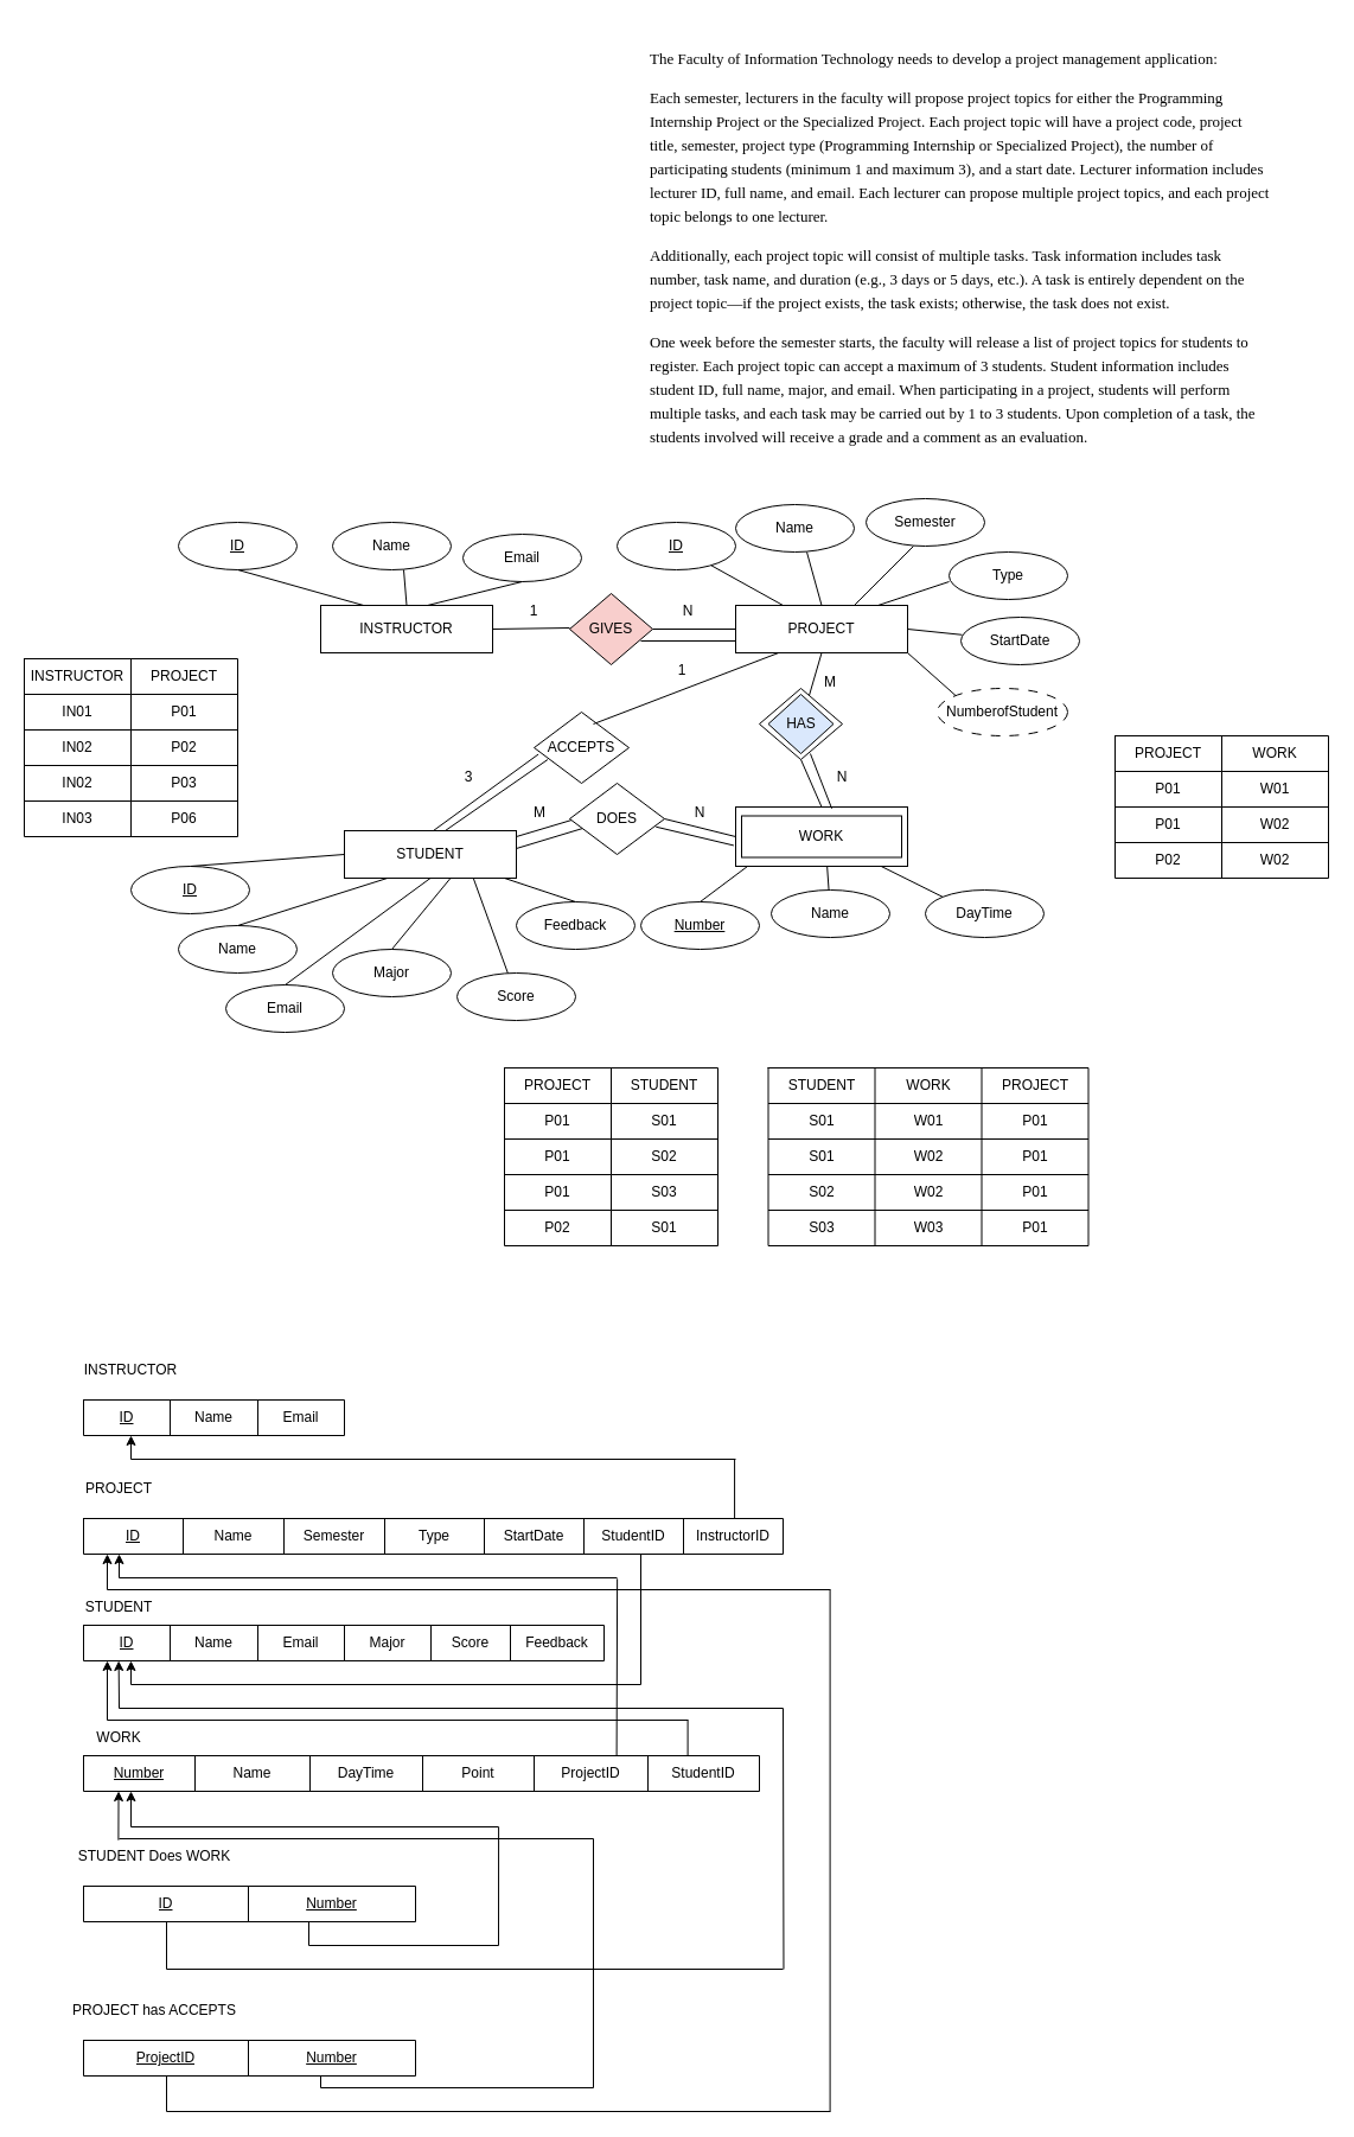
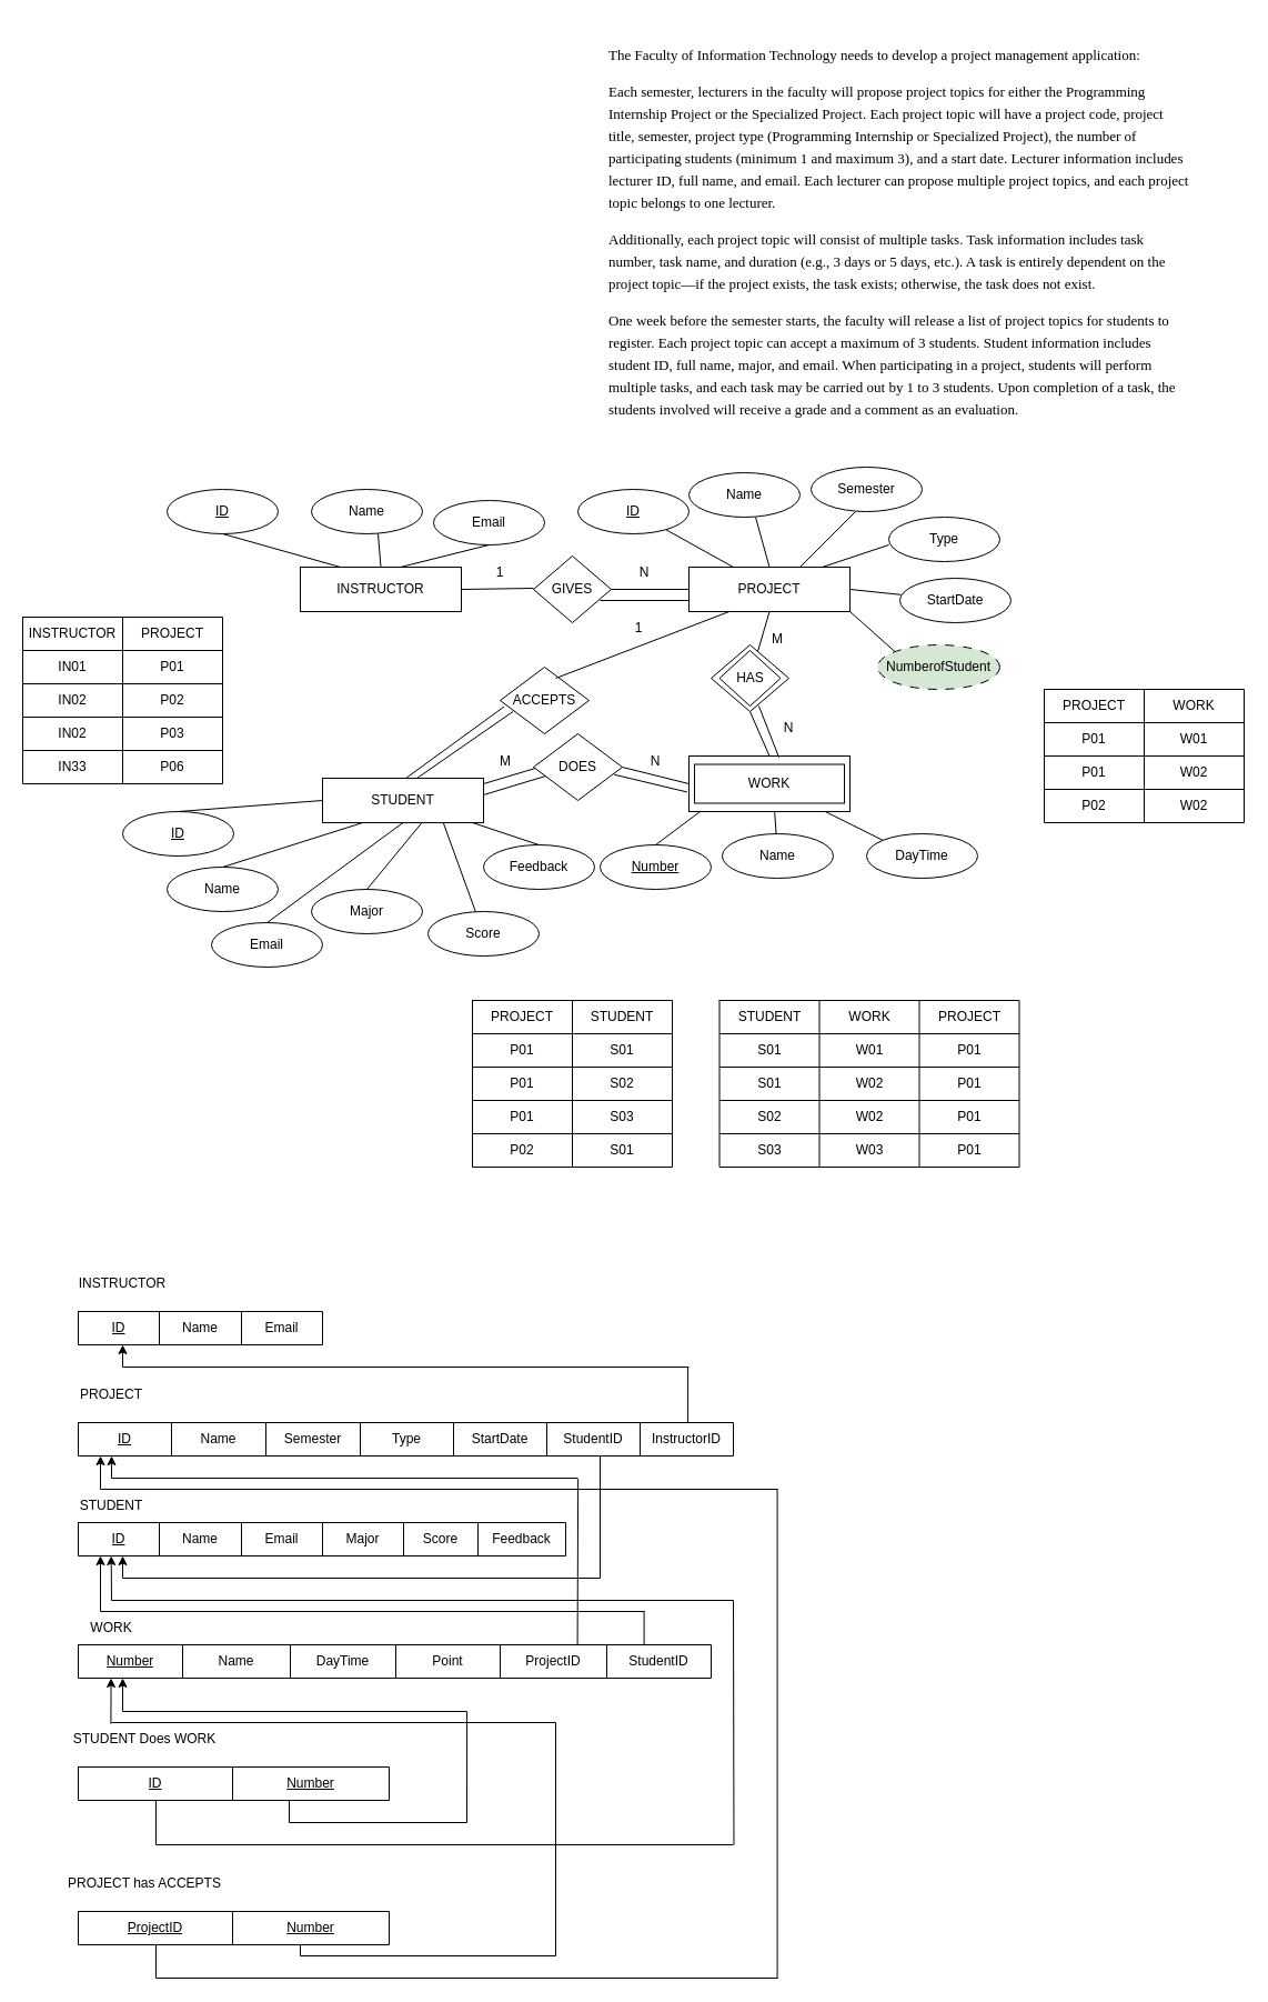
- <mxCell id="46" value="GIVES" style="rhombus;whiteSpace=wrap;html=1;fillColor=#f8cecc;" parent="1" vertex="1"><mxGeometry x="480" y="500" width="70" height="60" as="geometry" /></mxCell>
+ <mxCell id="46" value="GIVES" style="rhombus;whiteSpace=wrap;html=1;" parent="1" vertex="1"><mxGeometry x="480" y="500" width="70" height="60" as="geometry" /></mxCell>
- <mxCell id="180" value="NumberofStudent" style="ellipse;whiteSpace=wrap;html=1;dashed=1;dashPattern=8 8;" parent="1" vertex="1"><mxGeometry x="790" y="580" width="110" height="40" as="geometry" /></mxCell>
+ <mxCell id="180" value="NumberofStudent" style="ellipse;whiteSpace=wrap;html=1;dashed=1;dashPattern=8 8;fillColor=#d5e8d4;" parent="1" vertex="1"><mxGeometry x="790" y="580" width="110" height="40" as="geometry" /></mxCell>
- <mxCell id="102" value="HAS" style="rhombus;whiteSpace=wrap;html=1;fillColor=#dae8fc;" parent="1" vertex="1"><mxGeometry x="647.5" y="585" width="55" height="50" as="geometry" /></mxCell>
+ <mxCell id="102" value="HAS" style="rhombus;whiteSpace=wrap;html=1;" parent="1" vertex="1"><mxGeometry x="647.5" y="585" width="55" height="50" as="geometry" /></mxCell>
- <mxCell id="99" value="3" style="text;html=1;align=center;verticalAlign=middle;whiteSpace=wrap;rounded=0;" parent="1" vertex="1"><mxGeometry x="365" y="640" width="60" height="30" as="geometry" /></mxCell>
- <mxCell id="65" value="IN03" style="shape=partialRectangle;html=1;whiteSpace=wrap;connectable=0;strokeColor=inherit;overflow=hidden;fillColor=none;top=0;left=0;bottom=0;right=0;pointerEvents=1;" parent="64" vertex="1"><mxGeometry width="90" height="30" as="geometry"><mxRectangle width="90" height="30" as="alternateBounds" /></mxGeometry></mxCell>
+ <mxCell id="65" value="IN33" style="shape=partialRectangle;html=1;whiteSpace=wrap;connectable=0;strokeColor=inherit;overflow=hidden;fillColor=none;top=0;left=0;bottom=0;right=0;pointerEvents=1;" parent="64" vertex="1"><mxGeometry width="90" height="30" as="geometry"><mxRectangle width="90" height="30" as="alternateBounds" /></mxGeometry></mxCell>
